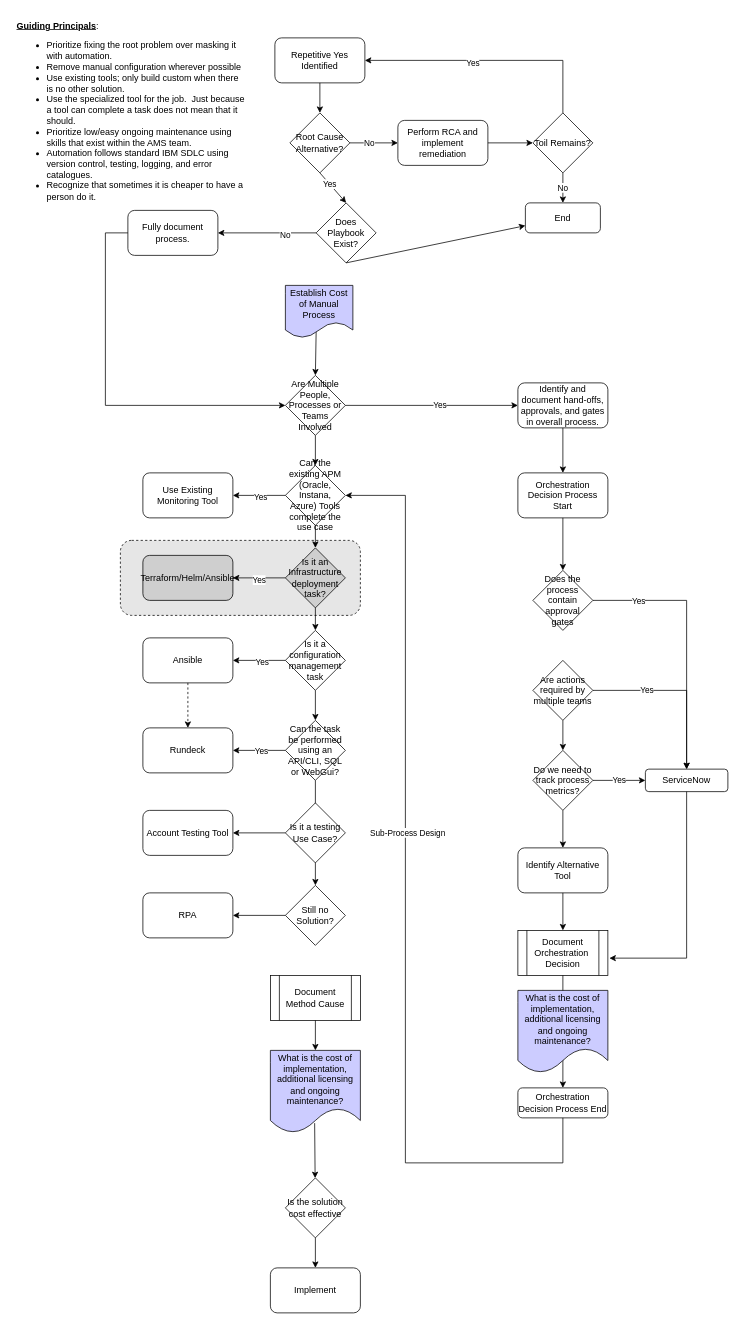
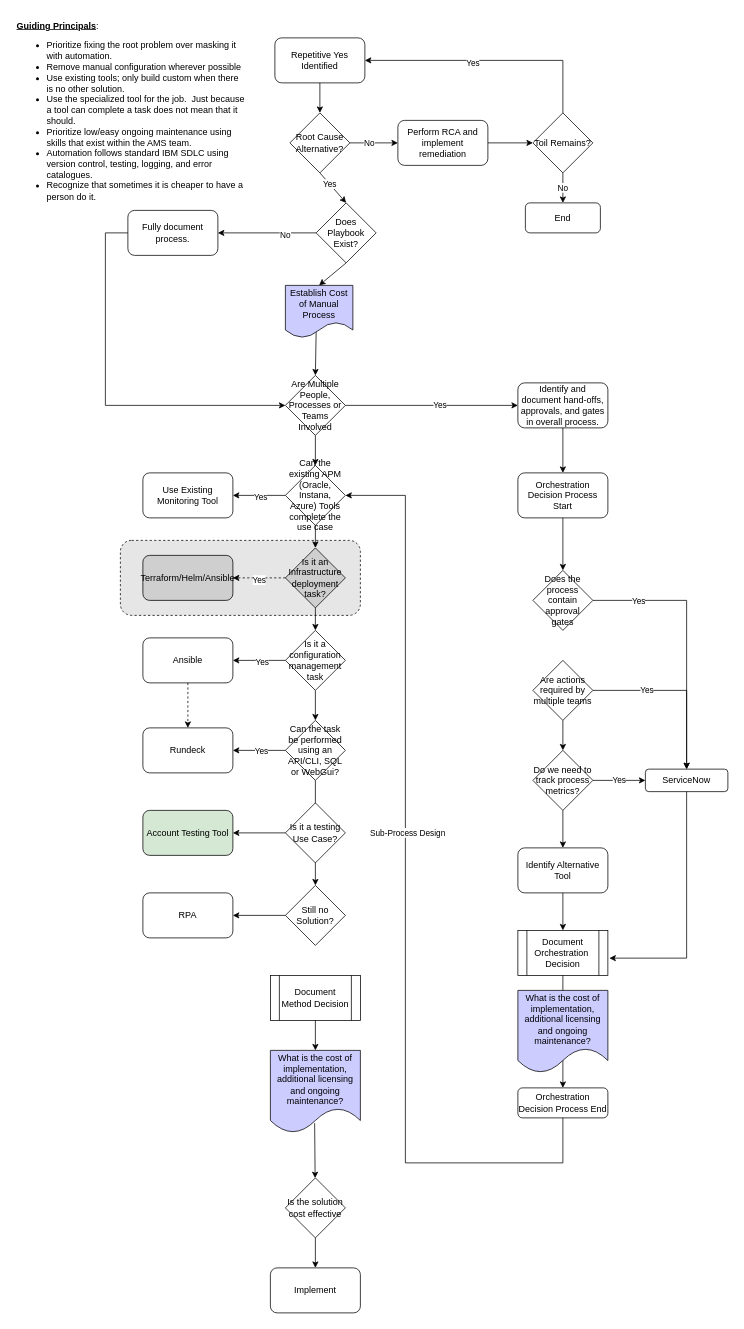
- <mxCell id="66" value="" style="endArrow=classic;html=1;rounded=0;exitX=0.5;exitY=1;exitDx=0;exitDy=0;" edge="1" parent="1" source="17" target="7"><mxGeometry width="50" height="50" relative="1" as="geometry"><mxPoint x="550" y="410" as="sourcePoint" /><mxPoint x="600" y="360" as="targetPoint" /></mxGeometry></mxCell>
+ <mxCell id="66" value="" style="endArrow=classic;html=1;rounded=0;exitX=0.5;exitY=1;exitDx=0;exitDy=0;entryX=0.5;entryY=0;entryDx=0;entryDy=0;" edge="1" parent="1" source="17" target="65"><mxGeometry width="50" height="50" relative="1" as="geometry"><mxPoint x="550" y="410" as="sourcePoint" /><mxPoint x="600" y="360" as="targetPoint" /></mxGeometry></mxCell>
- <mxCell id="68" value="" style="endArrow=classic;html=1;rounded=0;exitX=0;exitY=0.5;exitDx=0;exitDy=0;entryX=1;entryY=0.5;entryDx=0;entryDy=0;" edge="1" parent="1" source="59" target="60"><mxGeometry width="50" height="50" relative="1" as="geometry"><mxPoint x="50" y="920" as="sourcePoint" /><mxPoint x="100" y="870" as="targetPoint" /></mxGeometry></mxCell>
+ <mxCell id="68" value="" style="endArrow=classic;html=1;rounded=0;exitX=0;exitY=0.5;exitDx=0;exitDy=0;entryX=1;entryY=0.5;entryDx=0;entryDy=0;dashed=1;" edge="1" parent="1" source="59" target="60"><mxGeometry width="50" height="50" relative="1" as="geometry"><mxPoint x="50" y="920" as="sourcePoint" /><mxPoint x="100" y="870" as="targetPoint" /></mxGeometry></mxCell>
- <mxCell id="79" value="Account Testing Tool" style="rounded=1;whiteSpace=wrap;html=1;" vertex="1" parent="1"><mxGeometry x="190" y="1080" width="120" height="60" as="geometry" /></mxCell>
+ <mxCell id="79" value="Account Testing Tool" style="rounded=1;whiteSpace=wrap;html=1;fillColor=#d5e8d4;" vertex="1" parent="1"><mxGeometry x="190" y="1080" width="120" height="60" as="geometry" /></mxCell>
- <mxCell id="81" value="Document Method Cause" style="shape=process;whiteSpace=wrap;html=1;backgroundOutline=1;" vertex="1" parent="1"><mxGeometry x="360" y="1300" width="120" height="60" as="geometry" /></mxCell>
+ <mxCell id="81" value="Document Method Decision" style="shape=process;whiteSpace=wrap;html=1;backgroundOutline=1;" vertex="1" parent="1"><mxGeometry x="360" y="1300" width="120" height="60" as="geometry" /></mxCell>
